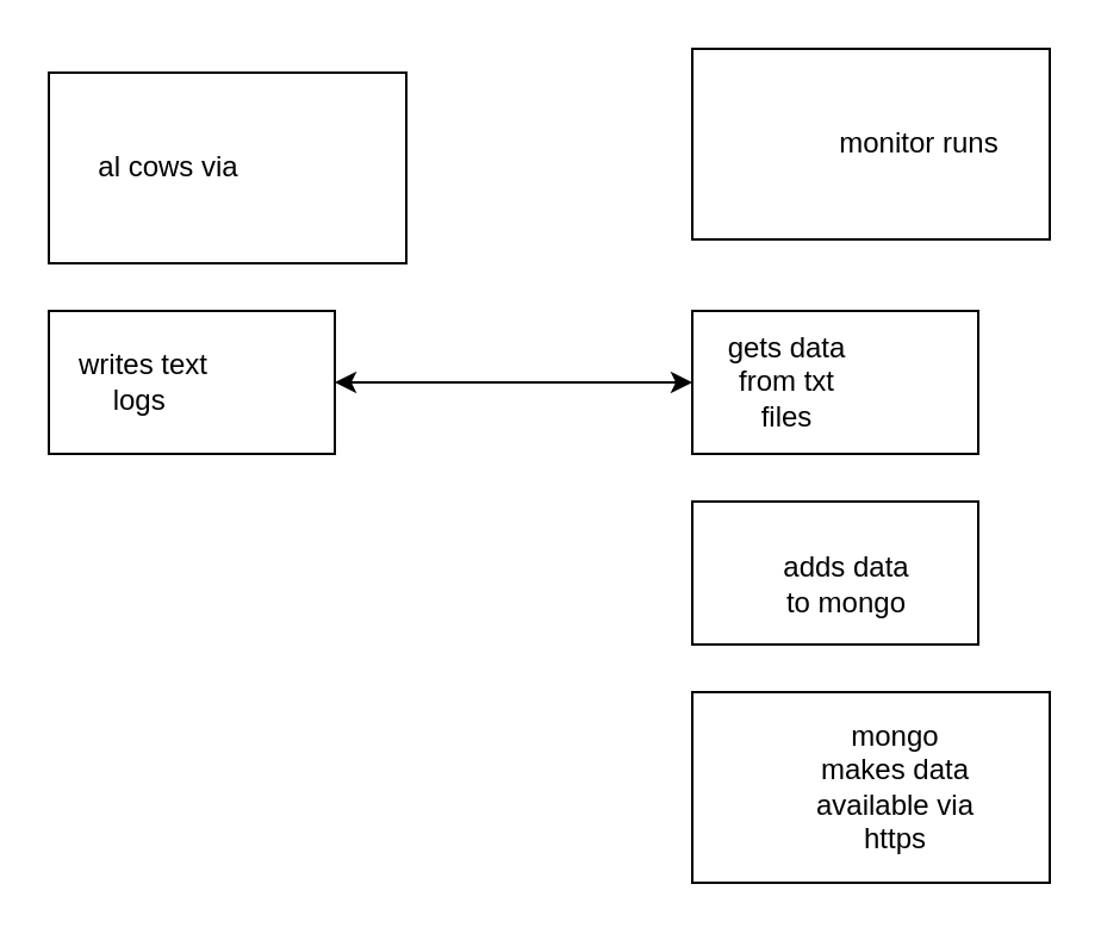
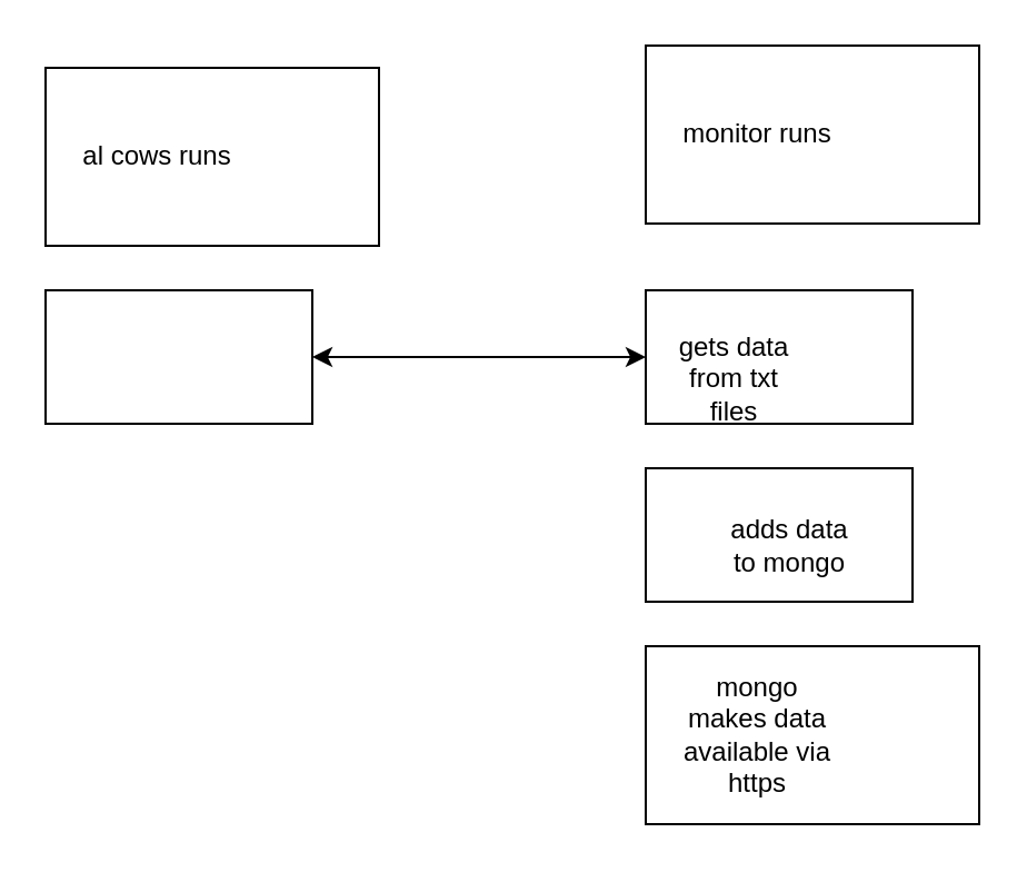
- <mxCell id="10" value="monitor runs" style="text;html=1;strokeColor=none;fillColor=none;align=center;verticalAlign=middle;whiteSpace=wrap;rounded=0;" vertex="1" parent="8"><mxGeometry x="57.5" y="20" width="75" height="40" as="geometry" /></mxCell>
+ <mxCell id="10" value="monitor runs" style="text;html=1;strokeColor=none;fillColor=none;align=center;verticalAlign=middle;whiteSpace=wrap;rounded=0;" vertex="1" parent="8"><mxGeometry x="12.5" y="20" width="75" height="40" as="geometry" /></mxCell>
- <mxCell id="4" value="al cows via" style="text;html=1;strokeColor=none;fillColor=none;align=center;verticalAlign=middle;whiteSpace=wrap;rounded=0;" vertex="1" parent="2"><mxGeometry x="12.5" y="20" width="75" height="40" as="geometry" /></mxCell>
+ <mxCell id="4" value="al cows runs" style="text;html=1;strokeColor=none;fillColor=none;align=center;verticalAlign=middle;whiteSpace=wrap;rounded=0;" vertex="1" parent="2"><mxGeometry x="12.5" y="20" width="75" height="40" as="geometry" /></mxCell>
- <mxCell id="7" value="writes text logs&amp;nbsp;" style="text;html=1;strokeColor=none;fillColor=none;align=center;verticalAlign=middle;whiteSpace=wrap;rounded=0;" vertex="1" parent="5"><mxGeometry x="10" y="15" width="60" height="30" as="geometry" /></mxCell>
- <mxCell id="13" value="gets data from txt files" style="text;html=1;strokeColor=none;fillColor=none;align=center;verticalAlign=middle;whiteSpace=wrap;rounded=0;" vertex="1" parent="11"><mxGeometry x="10" y="15" width="60" height="30" as="geometry" /></mxCell>
+ <mxCell id="13" value="gets data from txt files" style="text;html=1;strokeColor=none;fillColor=none;align=center;verticalAlign=middle;whiteSpace=wrap;rounded=0;" vertex="1" parent="11"><mxGeometry x="10" y="25" width="60" height="30" as="geometry" /></mxCell>
- <mxCell id="19" value="mongo makes data available via https" style="text;html=1;strokeColor=none;fillColor=none;align=center;verticalAlign=middle;whiteSpace=wrap;rounded=0;" vertex="1" parent="17"><mxGeometry x="47.5" y="20" width="75" height="40" as="geometry" /></mxCell>
+ <mxCell id="19" value="mongo makes data available via https" style="text;html=1;strokeColor=none;fillColor=none;align=center;verticalAlign=middle;whiteSpace=wrap;rounded=0;" vertex="1" parent="17"><mxGeometry x="12.5" y="20" width="75" height="40" as="geometry" /></mxCell>
